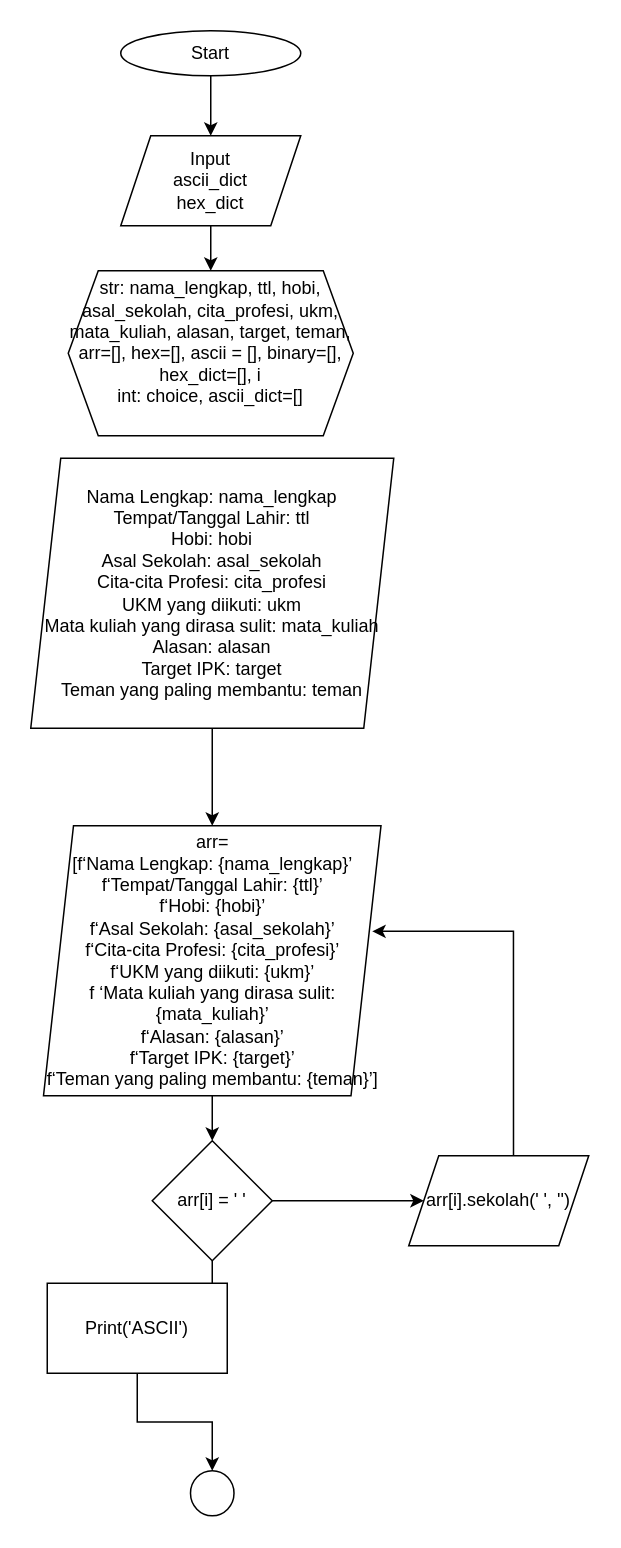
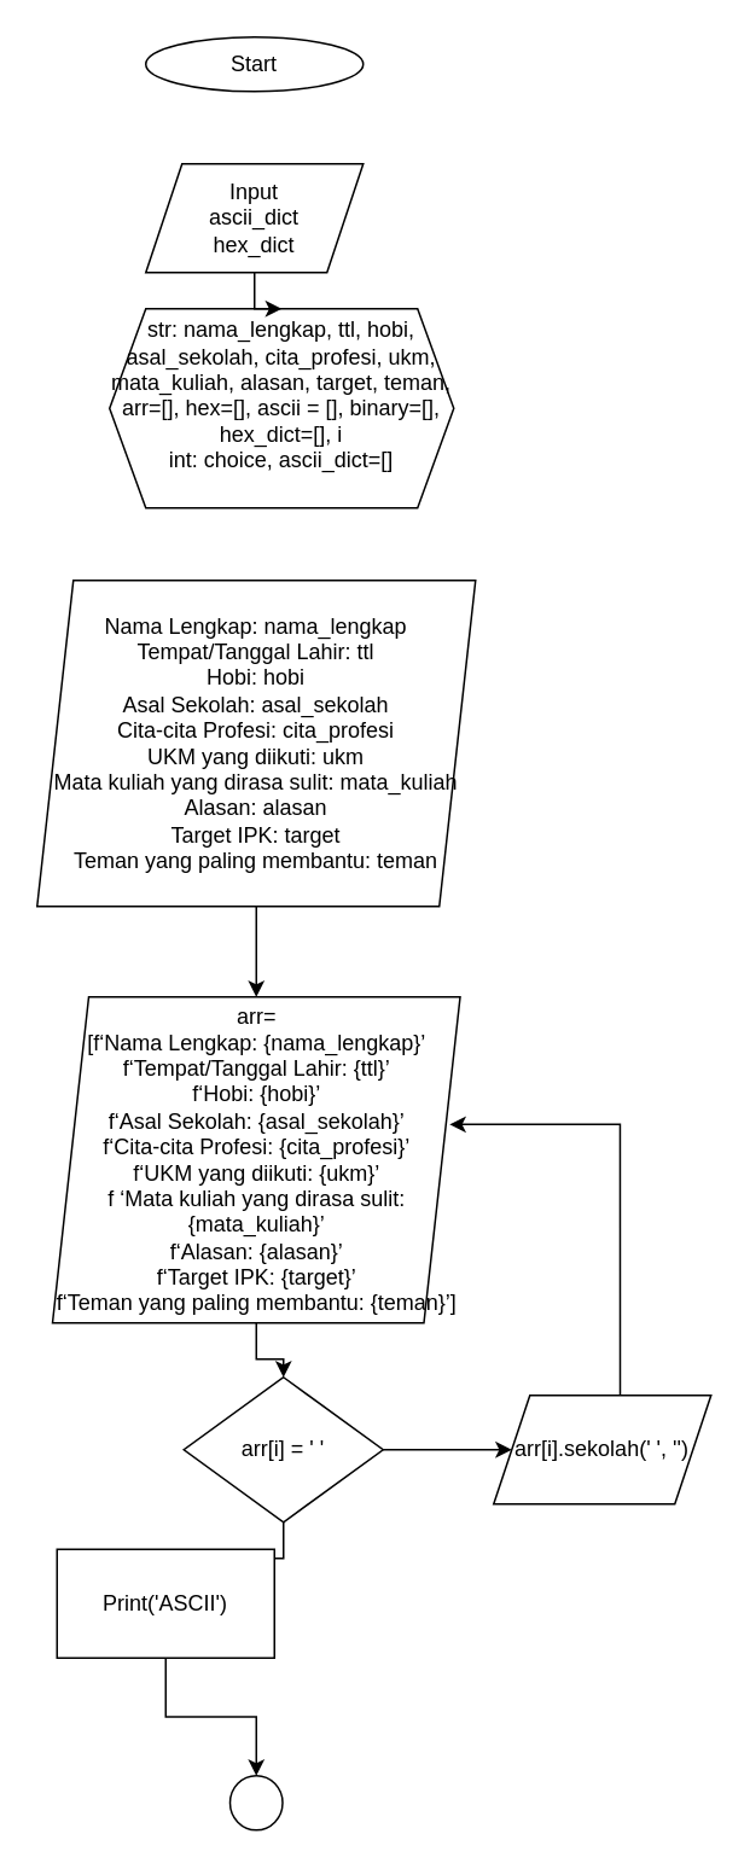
- <mxCell id="2" value="" style="edgeStyle=orthogonalEdgeStyle;rounded=0;orthogonalLoop=1;jettySize=auto;html=1;" parent="1" source="3" target="8" edge="1"><mxGeometry relative="1" as="geometry" /></mxCell>
- <mxCell id="4" value="&lt;div&gt;str: nama_lengkap, ttl, hobi, asal_sekolah, cita_profesi, ukm, mata_kuliah, alasan, target, teman, arr=[], hex=[], ascii = [], binary=[], hex_dict=[], i&lt;/div&gt;&lt;div&gt;int: choice, ascii_dict=[]&lt;/div&gt;&lt;div&gt;&lt;br&gt;&lt;/div&gt;" style="shape=hexagon;perimeter=hexagonPerimeter2;whiteSpace=wrap;html=1;fixedSize=1;" parent="1" vertex="1"><mxGeometry x="45" y="180" width="190" height="110" as="geometry" /></mxCell>
+ <mxCell id="4" value="&lt;div&gt;str: nama_lengkap, ttl, hobi, asal_sekolah, cita_profesi, ukm, mata_kuliah, alasan, target, teman, arr=[], hex=[], ascii = [], binary=[], hex_dict=[], i&lt;/div&gt;&lt;div&gt;int: choice, ascii_dict=[]&lt;/div&gt;&lt;div&gt;&lt;br&gt;&lt;/div&gt;" style="shape=hexagon;perimeter=hexagonPerimeter2;whiteSpace=wrap;html=1;fixedSize=1;" parent="1" vertex="1"><mxGeometry x="60" y="170" width="190" height="110" as="geometry" /></mxCell>
- <mxCell id="6" value="&lt;div&gt;Nama Lengkap: nama_lengkap&lt;/div&gt;&lt;div&gt;Tempat/Tanggal Lahir: ttl&lt;/div&gt;&lt;div&gt;Hobi: hobi&lt;/div&gt;&lt;div&gt;Asal Sekolah: asal_sekolah&lt;/div&gt;&lt;div&gt;Cita-cita Profesi: cita_profesi&lt;/div&gt;&lt;div&gt;UKM yang diikuti: ukm&lt;/div&gt;&lt;div&gt;Mata kuliah yang dirasa sulit: mata_kuliah&lt;/div&gt;&lt;div&gt;Alasan: alasan&lt;/div&gt;&lt;div&gt;Target IPK: target&lt;/div&gt;&lt;div&gt;Teman yang paling membantu: teman&lt;/div&gt;" style="shape=parallelogram;perimeter=parallelogramPerimeter;whiteSpace=wrap;html=1;fixedSize=1;" parent="1" vertex="1"><mxGeometry x="20" y="305" width="242" height="180" as="geometry" /></mxCell>
+ <mxCell id="6" value="&lt;div&gt;Nama Lengkap: nama_lengkap&lt;/div&gt;&lt;div&gt;Tempat/Tanggal Lahir: ttl&lt;/div&gt;&lt;div&gt;Hobi: hobi&lt;/div&gt;&lt;div&gt;Asal Sekolah: asal_sekolah&lt;/div&gt;&lt;div&gt;Cita-cita Profesi: cita_profesi&lt;/div&gt;&lt;div&gt;UKM yang diikuti: ukm&lt;/div&gt;&lt;div&gt;Mata kuliah yang dirasa sulit: mata_kuliah&lt;/div&gt;&lt;div&gt;Alasan: alasan&lt;/div&gt;&lt;div&gt;Target IPK: target&lt;/div&gt;&lt;div&gt;Teman yang paling membantu: teman&lt;/div&gt;" style="shape=parallelogram;perimeter=parallelogramPerimeter;whiteSpace=wrap;html=1;fixedSize=1;" parent="1" vertex="1"><mxGeometry x="20" y="320" width="242" height="180" as="geometry" /></mxCell>
- <mxCell id="13" value="arr[i] = ' '" style="rhombus;whiteSpace=wrap;html=1;" vertex="1" parent="1"><mxGeometry x="101" y="760" width="80" height="80" as="geometry" /></mxCell>
+ <mxCell id="13" value="arr[i] = ' '" style="rhombus;whiteSpace=wrap;html=1;" vertex="1" parent="1"><mxGeometry x="101" y="760" width="110" height="80" as="geometry" /></mxCell>
